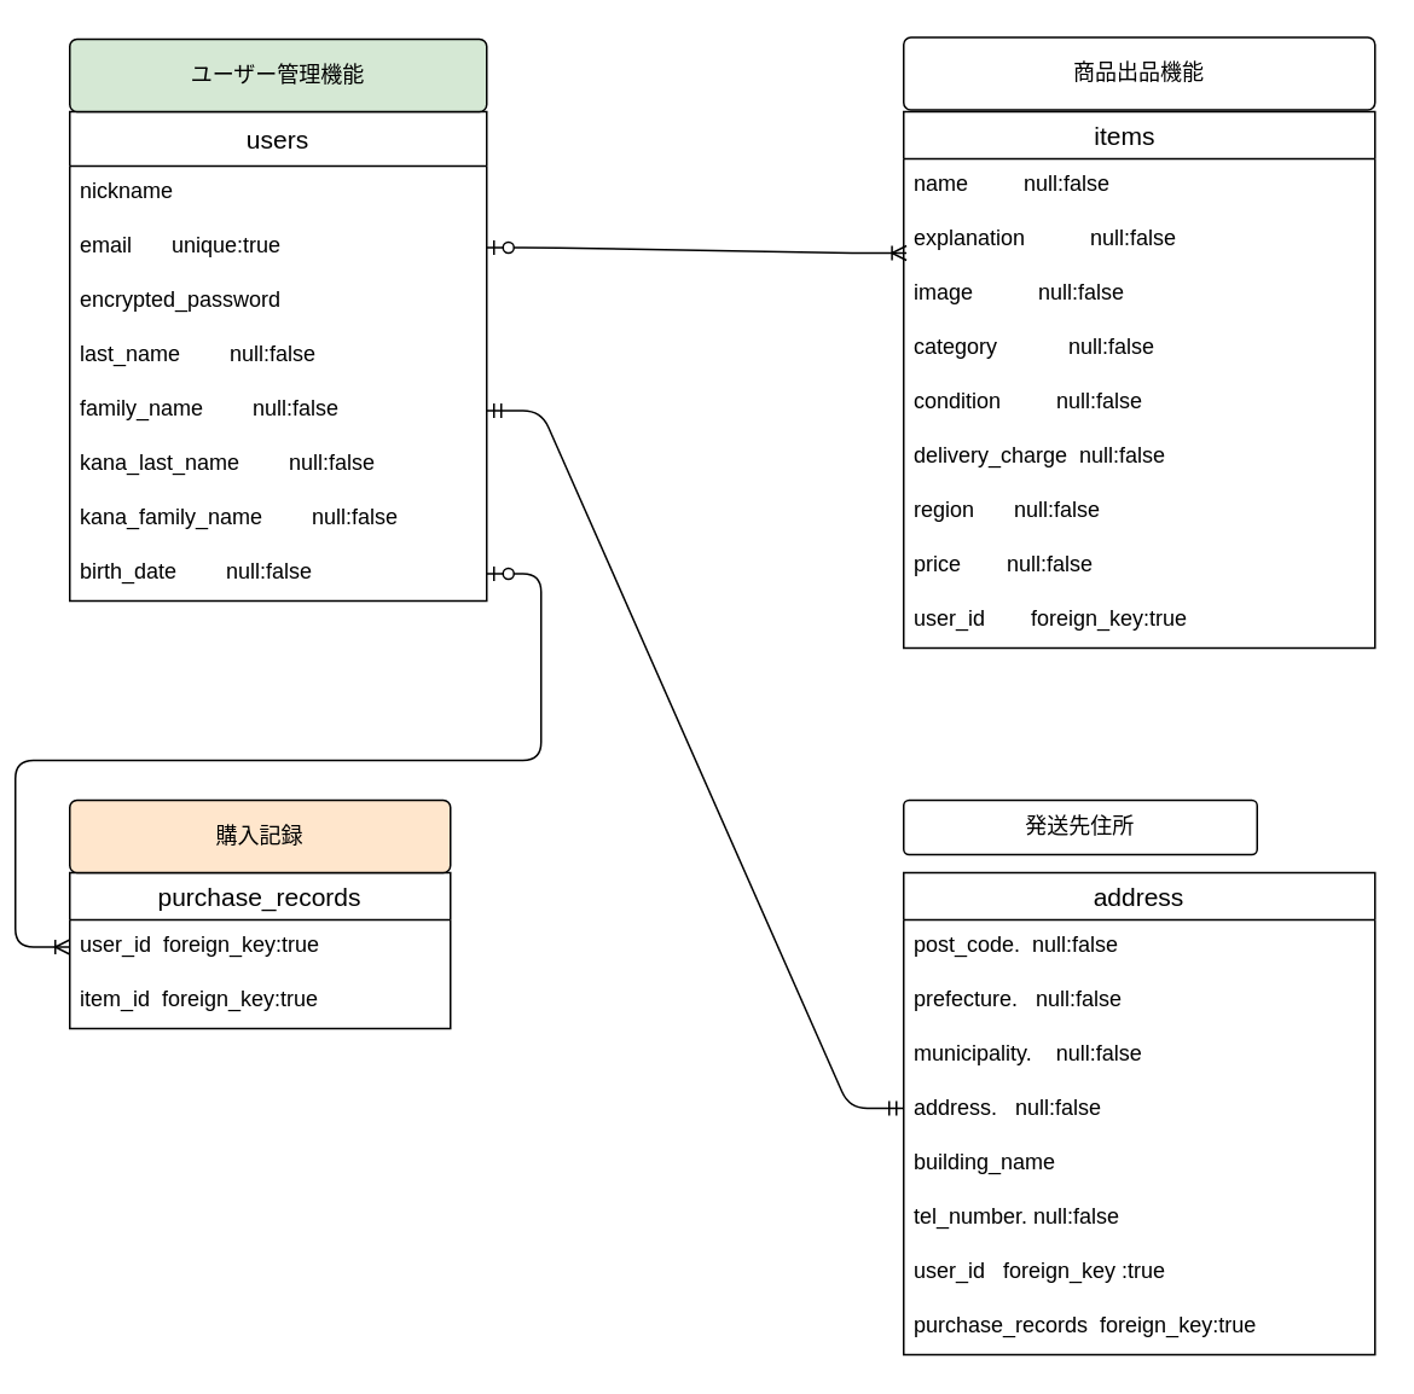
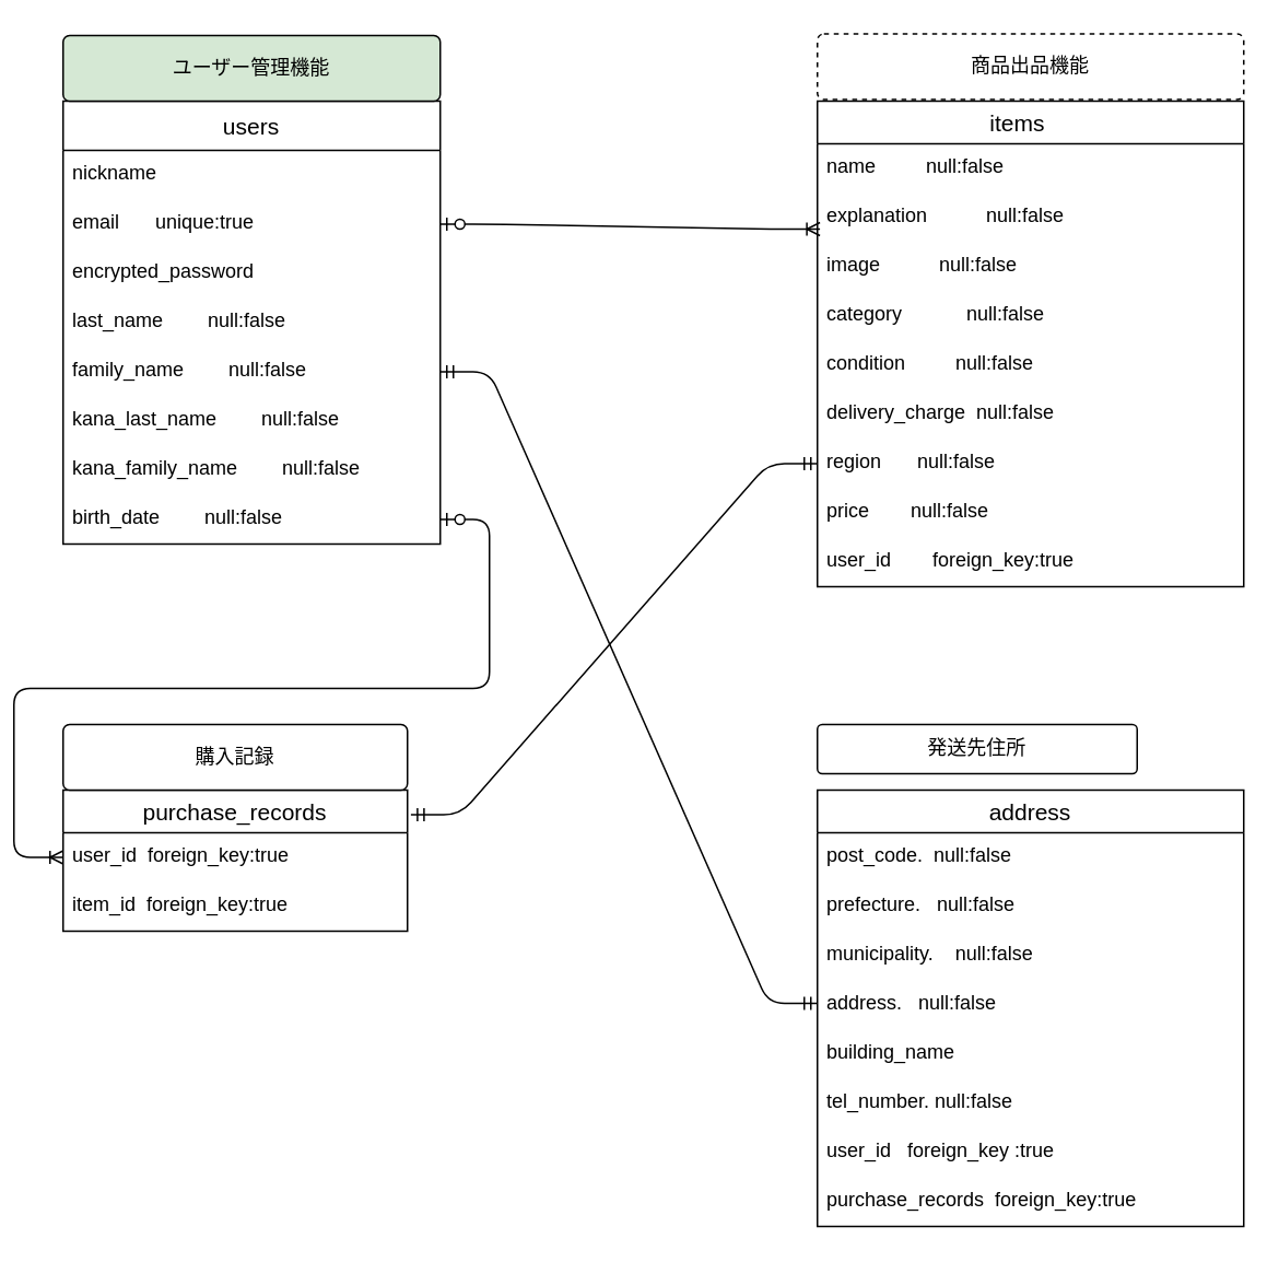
- <mxCell id="35" value="商品出品機能" style="rounded=1;arcSize=10;whiteSpace=wrap;html=1;align=center;" vertex="1" parent="1"><mxGeometry x="480" y="20" width="260" height="40" as="geometry" /></mxCell>
+ <mxCell id="35" value="商品出品機能" style="rounded=1;arcSize=10;whiteSpace=wrap;html=1;align=center;dashed=1;" vertex="1" parent="1"><mxGeometry x="480" y="20" width="260" height="40" as="geometry" /></mxCell>
+ <mxCell id="39" value="" style="edgeStyle=entityRelationEdgeStyle;fontSize=12;html=1;endArrow=ERmandOne;startArrow=ERmandOne;entryX=0;entryY=0.5;entryDx=0;entryDy=0;exitX=1.01;exitY=0.174;exitDx=0;exitDy=0;exitPerimeter=0;" edge="1" parent="1" source="22" target="18"><mxGeometry width="100" height="100" relative="1" as="geometry"><mxPoint x="230" y="522" as="sourcePoint" /><mxPoint x="460" y="281" as="targetPoint" /></mxGeometry></mxCell>
- <mxCell id="36" value="購入記録" style="rounded=1;arcSize=10;whiteSpace=wrap;html=1;align=center;fillColor=#ffe6cc;" vertex="1" parent="1"><mxGeometry x="20" y="441" width="210" height="40" as="geometry" /></mxCell>
+ <mxCell id="36" value="購入記録" style="rounded=1;arcSize=10;whiteSpace=wrap;html=1;align=center;" vertex="1" parent="1"><mxGeometry x="20" y="441" width="210" height="40" as="geometry" /></mxCell>
